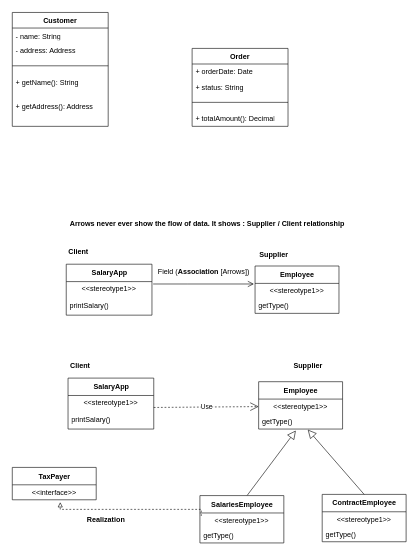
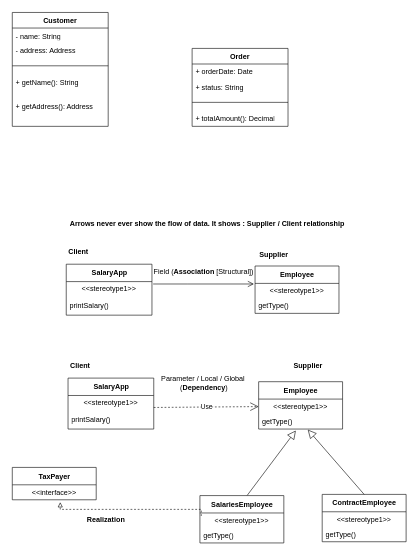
- <mxCell id="21" value="Field (&lt;b&gt;Association&lt;/b&gt; [Arrows])" style="text;html=1;align=center;verticalAlign=middle;resizable=0;points=[];autosize=1;strokeColor=none;fillColor=none;" vertex="1" parent="1"><mxGeometry x="246" y="440" width="185" height="26" as="geometry" /></mxCell>
+ <mxCell id="21" value="Field (&lt;b&gt;Association&lt;/b&gt; [Structural])" style="text;html=1;align=center;verticalAlign=middle;resizable=0;points=[];autosize=1;strokeColor=none;fillColor=none;" vertex="1" parent="1"><mxGeometry x="246" y="440" width="185" height="26" as="geometry" /></mxCell>
+ <mxCell id="30" value="Parameter / Local / Global&lt;br&gt;&amp;nbsp;(&lt;b&gt;Dependency&lt;/b&gt;)" style="text;html=1;align=center;verticalAlign=middle;resizable=0;points=[];autosize=1;strokeColor=none;fillColor=none;" vertex="1" parent="1"><mxGeometry x="259" y="617" width="157" height="41" as="geometry" /></mxCell>
